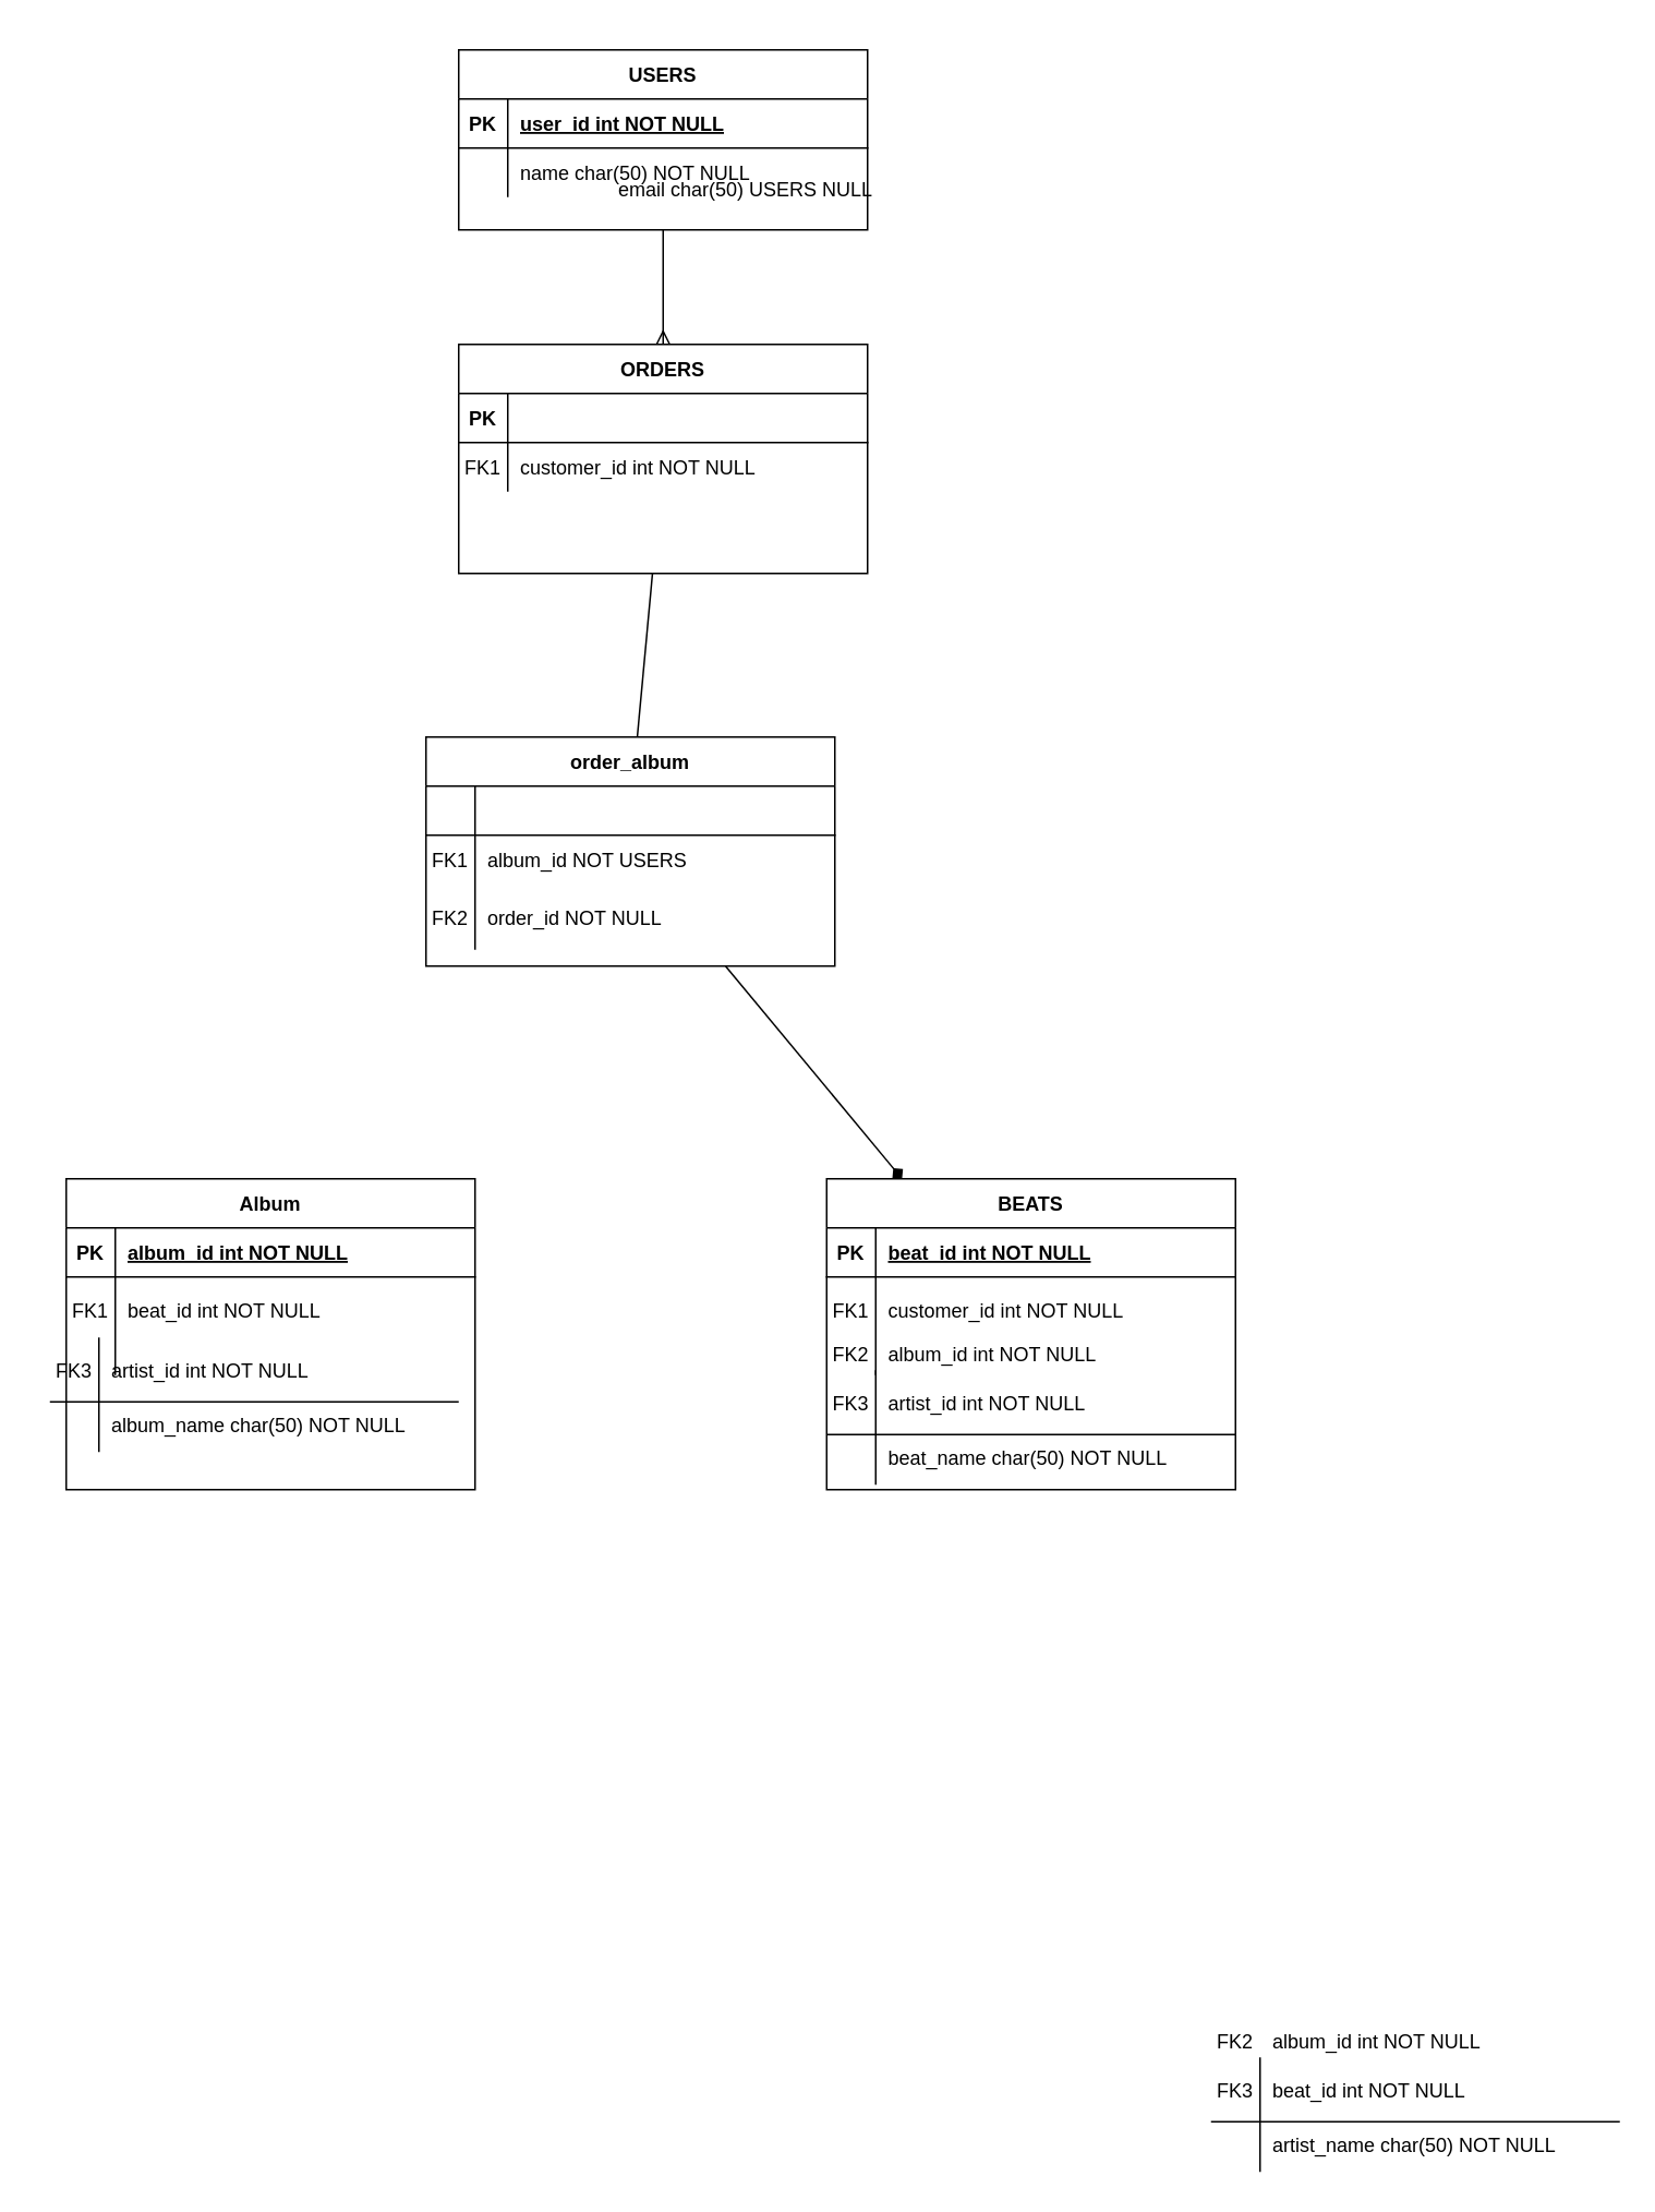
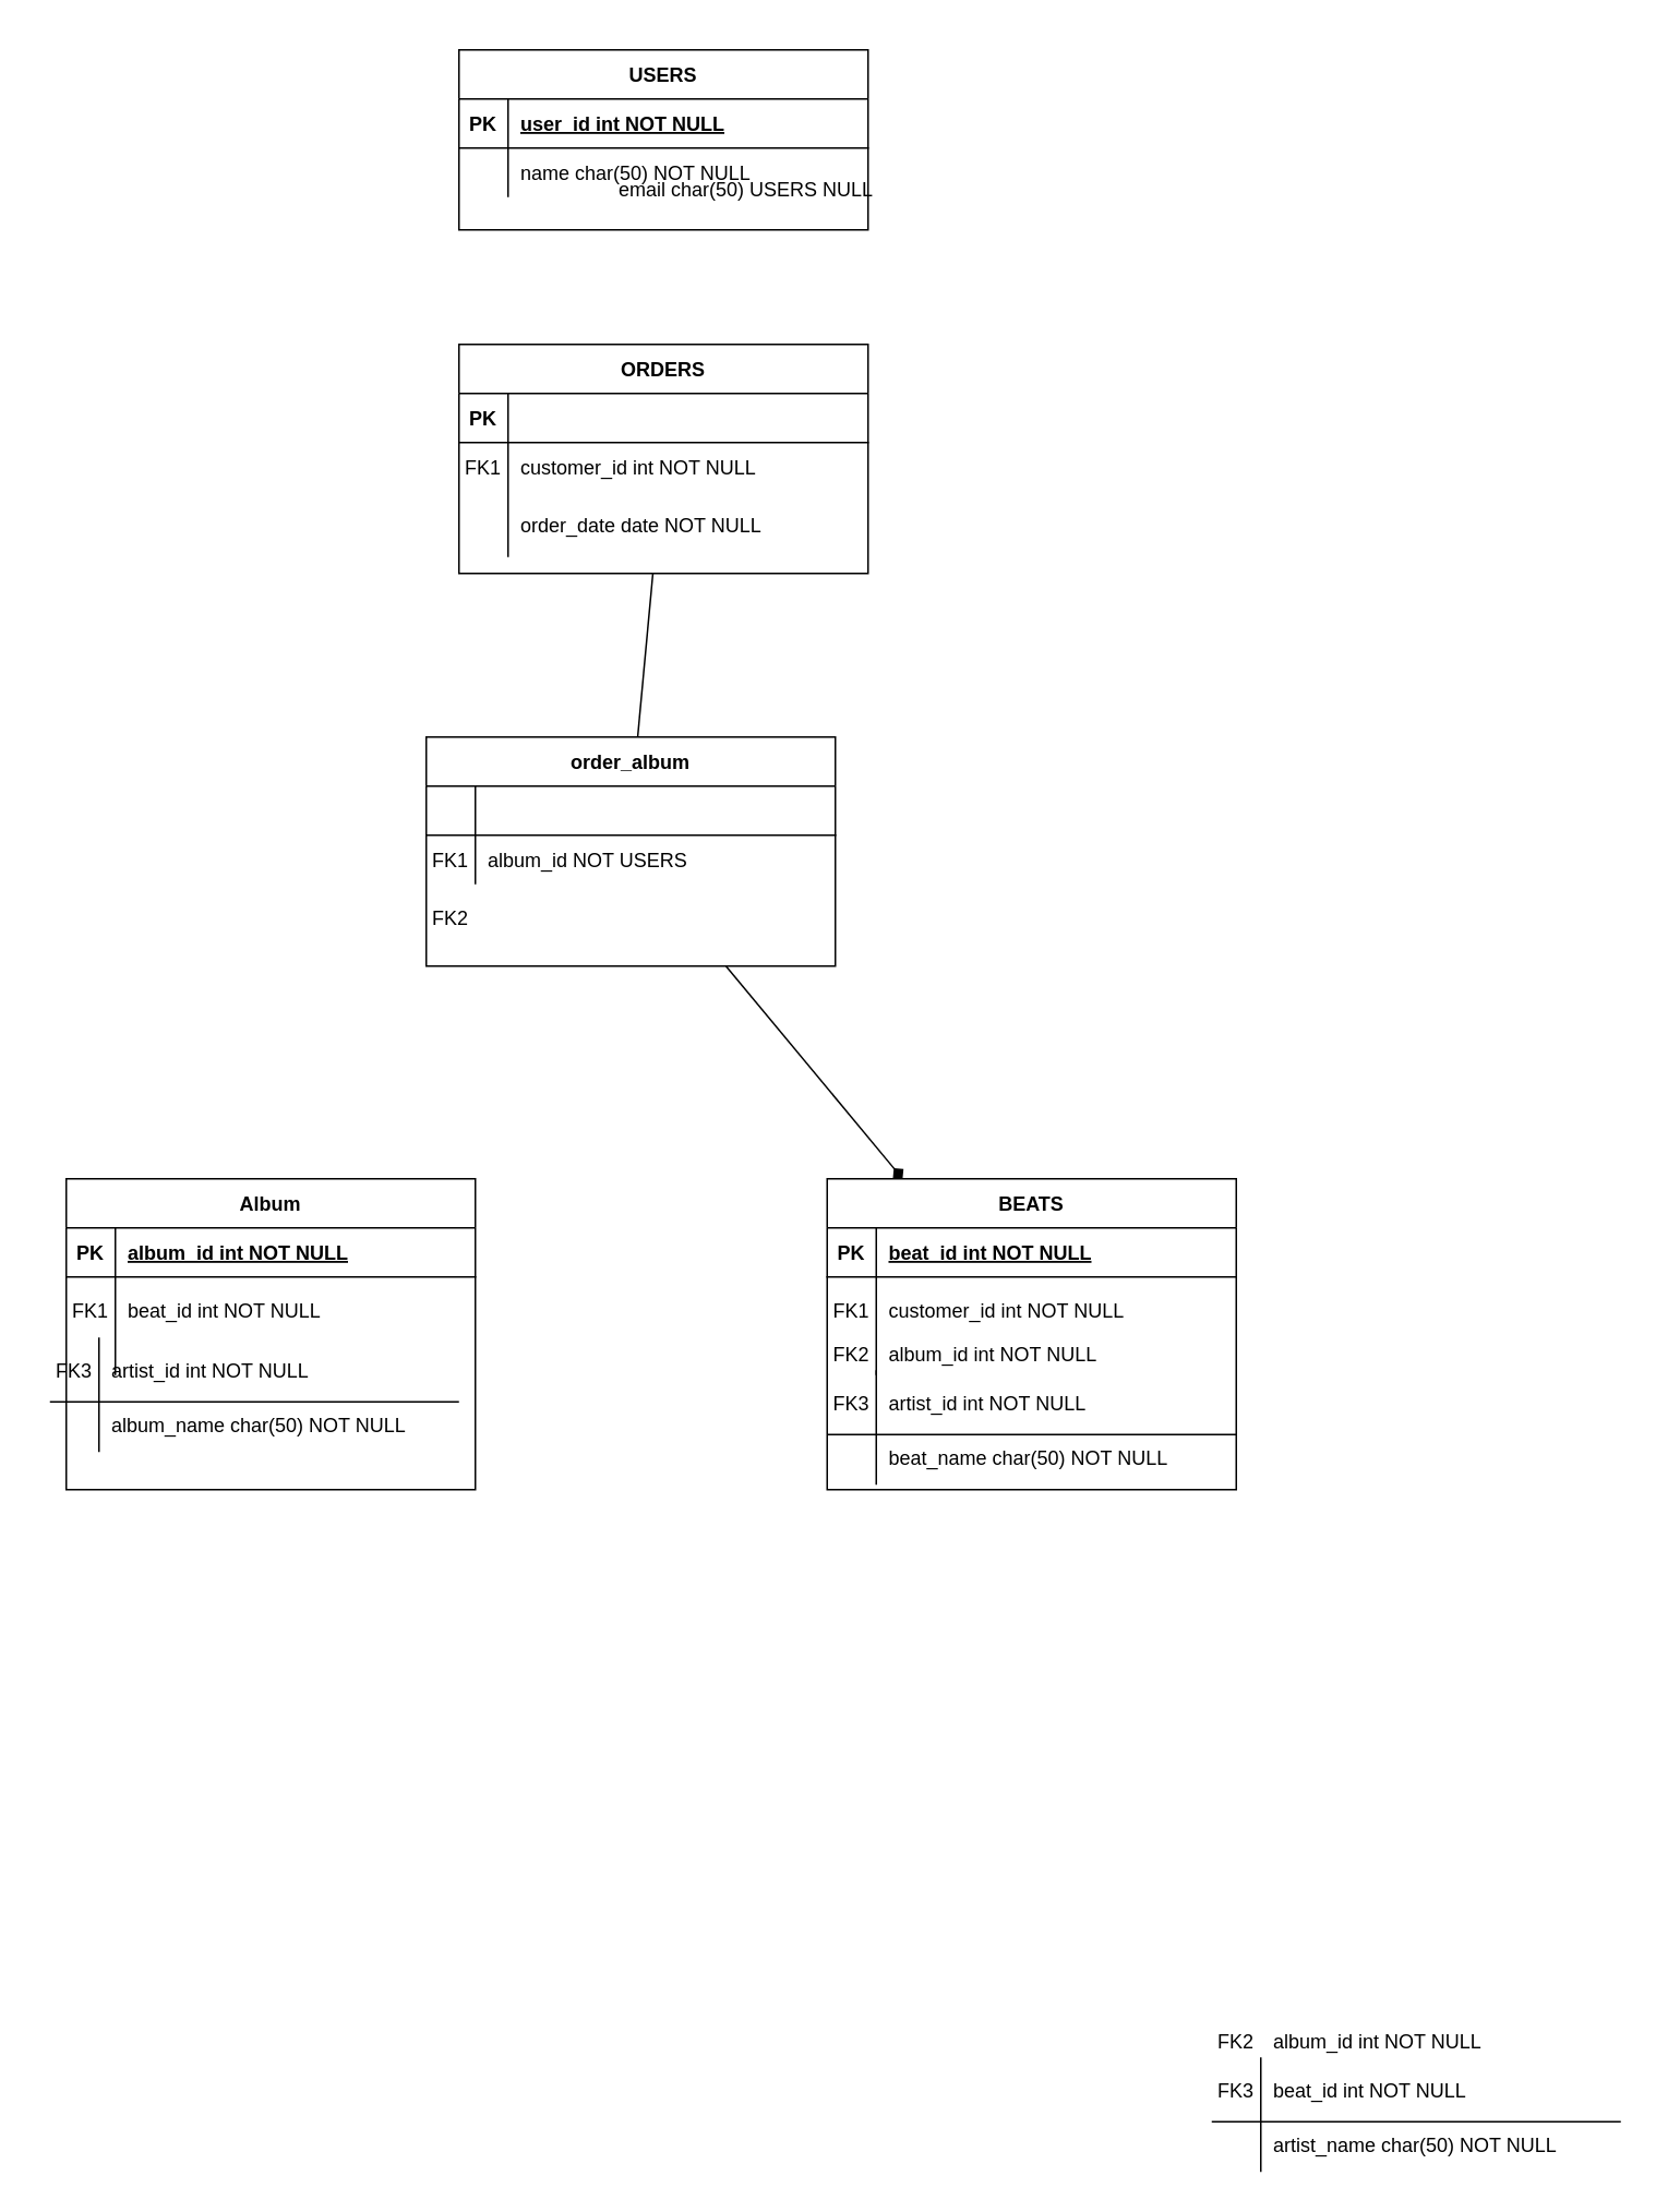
- <mxCell id="68" style="edgeStyle=none;rounded=0;orthogonalLoop=1;jettySize=auto;html=1;endArrow=ERmany;endFill=0;" edge="1" parent="1" source="58" target="3"><mxGeometry relative="1" as="geometry" /></mxCell>
+ <mxCell id="11" value="order_date date NOT NULL" style="shape=partialRectangle;overflow=hidden;connectable=0;fillColor=none;top=0;left=0;bottom=0;right=0;align=left;spacingLeft=6;" parent="9" vertex="1"><mxGeometry x="30" width="220" height="40" as="geometry"><mxRectangle width="220" height="40" as="alternateBounds" /></mxGeometry></mxCell>
- <mxCell id="79" value="order_id NOT NULL" style="shape=partialRectangle;overflow=hidden;connectable=0;fillColor=none;top=0;left=0;bottom=0;right=0;align=left;spacingLeft=6;" vertex="1" parent="77"><mxGeometry x="30" width="220" height="40" as="geometry"><mxRectangle width="220" height="40" as="alternateBounds" /></mxGeometry></mxCell>
